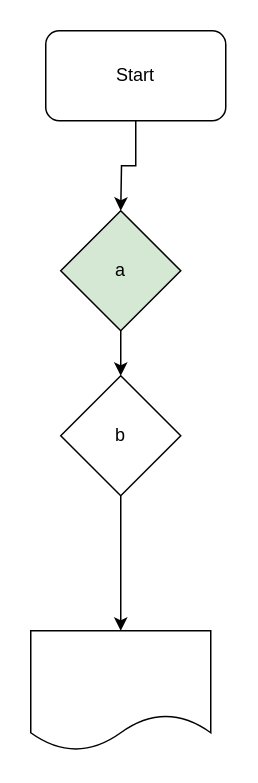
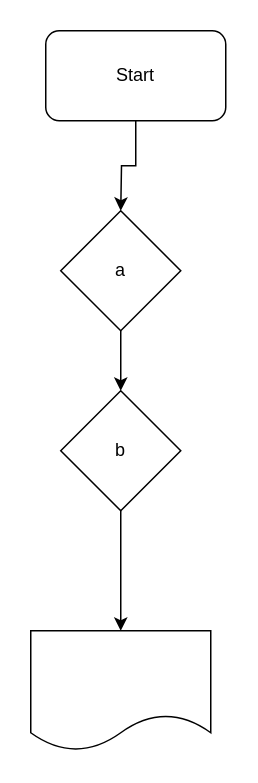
- <mxCell id="5" value="a" style="rhombus;whiteSpace=wrap;html=1;fillColor=#d5e8d4;" vertex="1" parent="1"><mxGeometry x="40" y="140" width="80" height="80" as="geometry" /></mxCell>
+ <mxCell id="5" value="a" style="rhombus;whiteSpace=wrap;html=1;" vertex="1" parent="1"><mxGeometry x="40" y="140" width="80" height="80" as="geometry" /></mxCell>
- <mxCell id="7" value="b" style="rhombus;whiteSpace=wrap;html=1;" vertex="1" parent="1"><mxGeometry x="40" y="250" width="80" height="80" as="geometry" /></mxCell>
+ <mxCell id="7" value="b" style="rhombus;whiteSpace=wrap;html=1;" vertex="1" parent="1"><mxGeometry x="40" y="260" width="80" height="80" as="geometry" /></mxCell>
